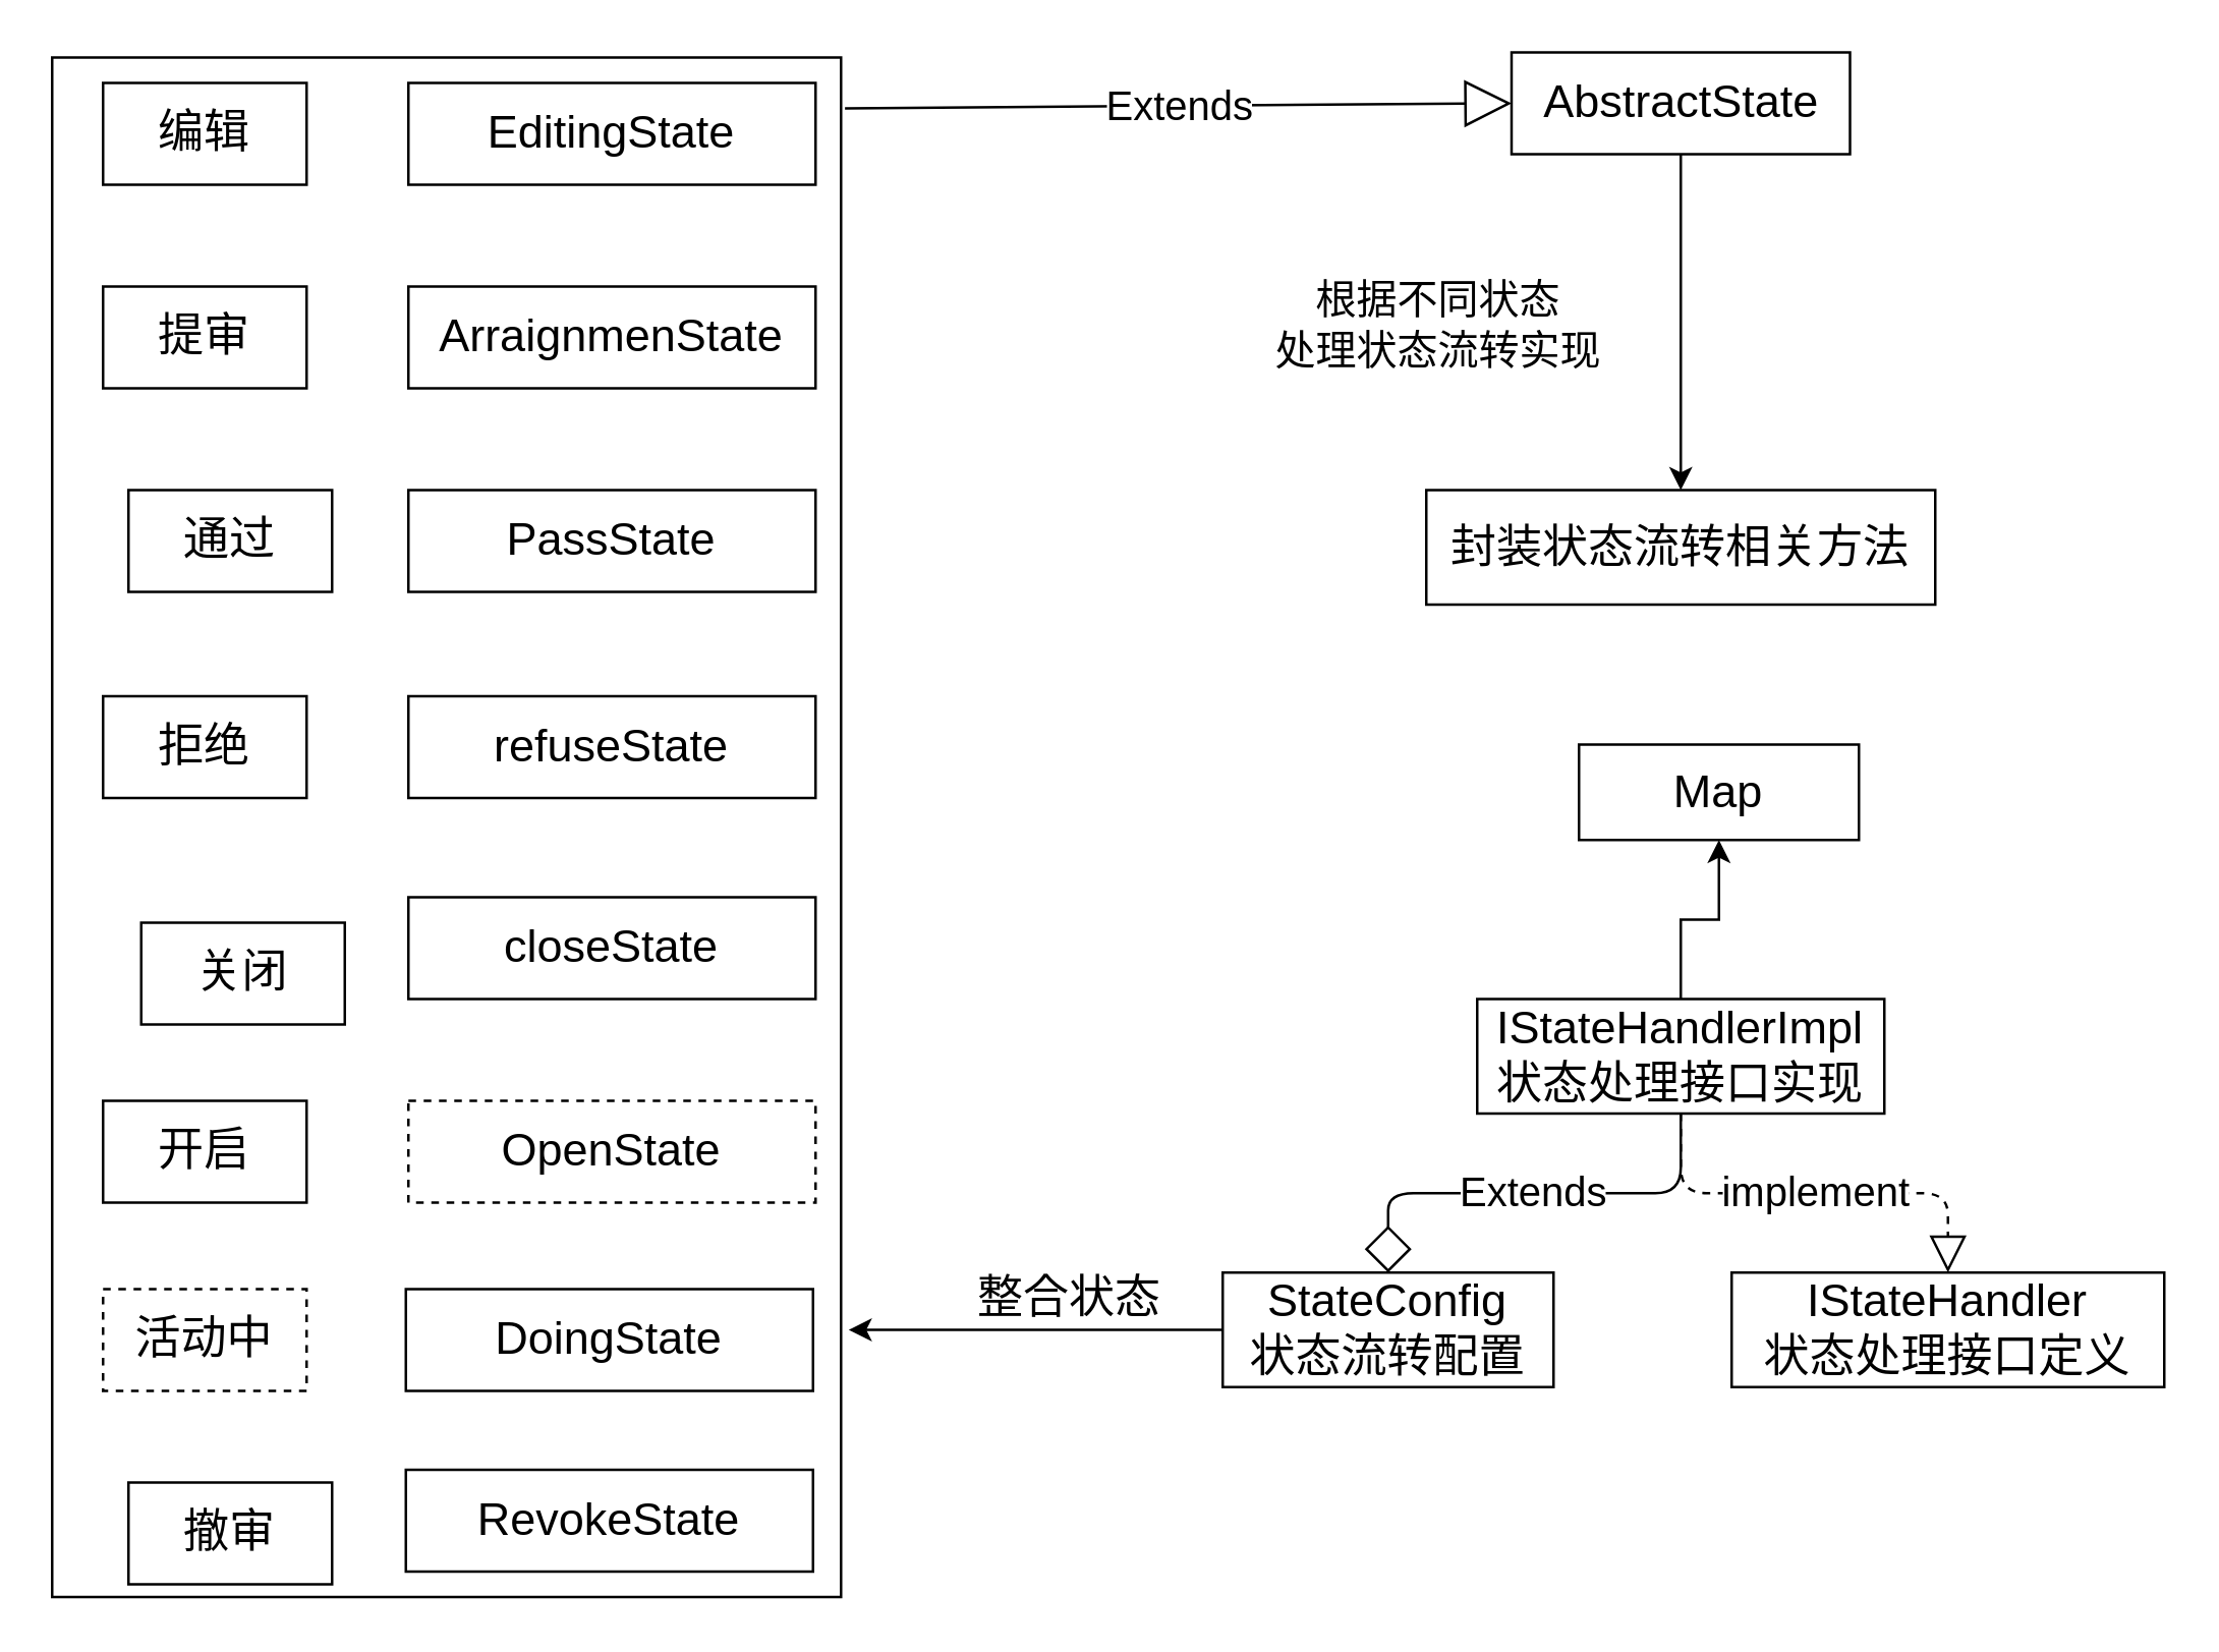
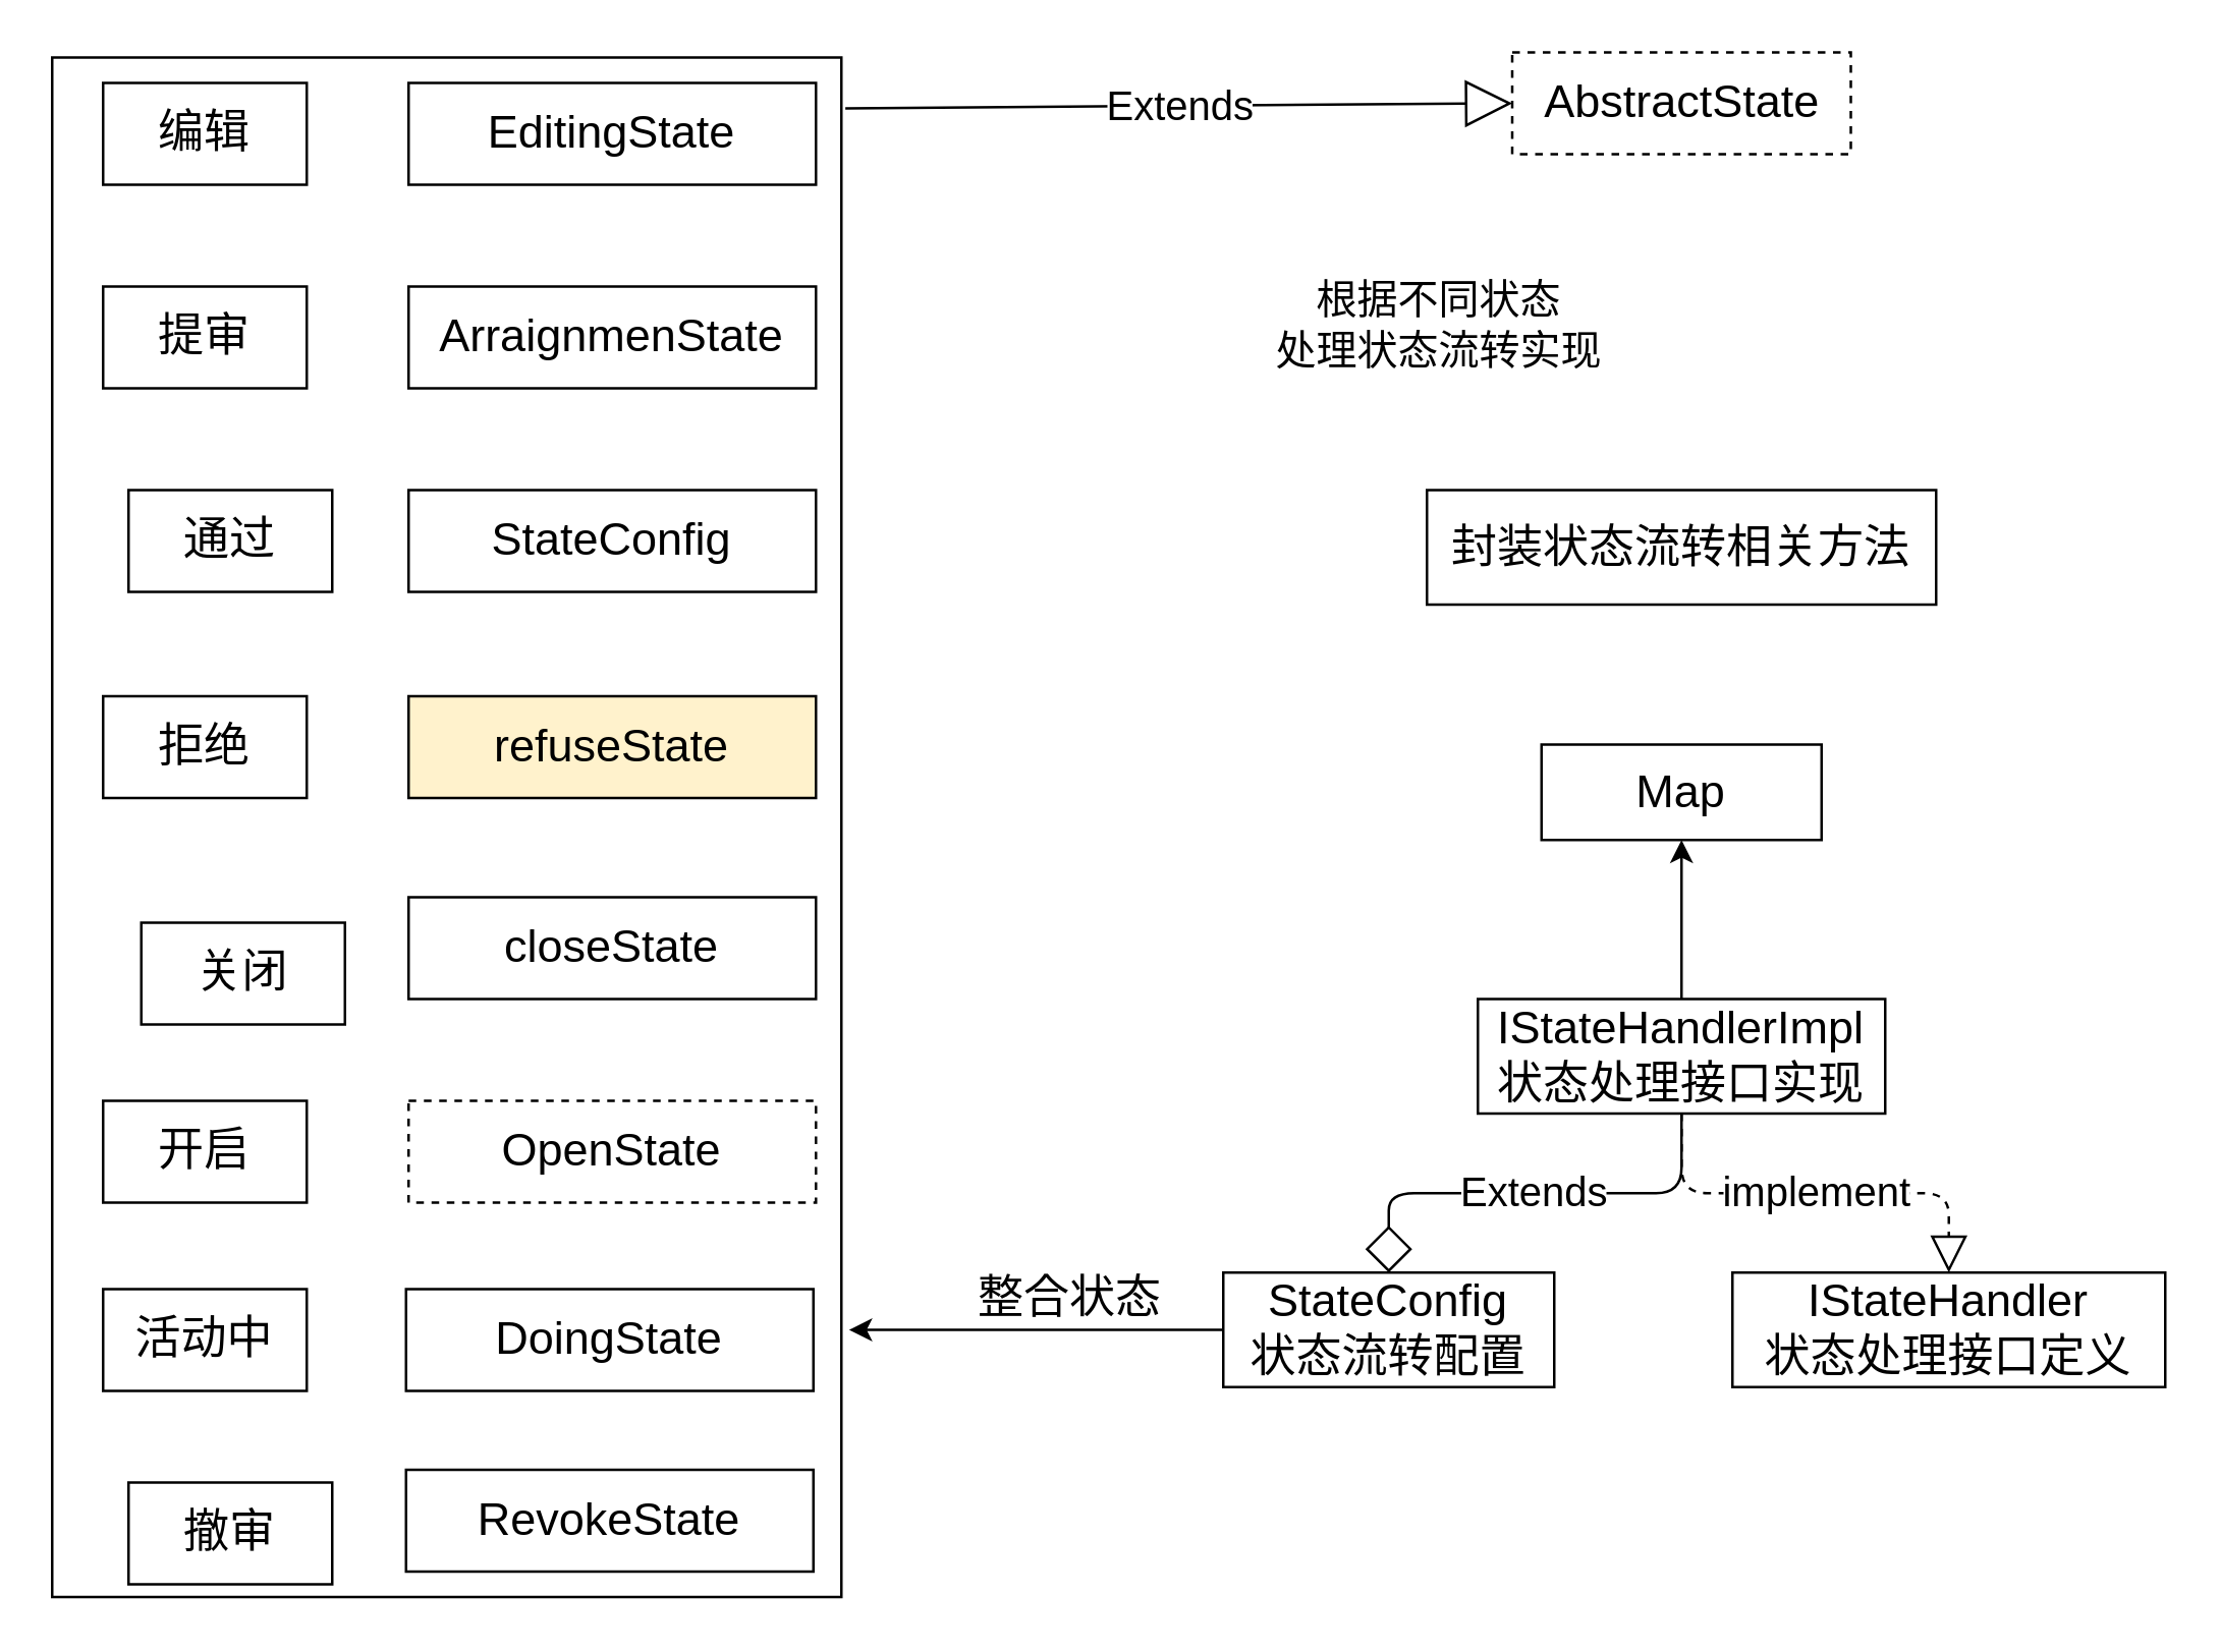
- <mxCell id="19" value="&lt;font style=&quot;font-size: 18px&quot;&gt;AbstractState&lt;/font&gt;" style="rounded=0;whiteSpace=wrap;html=1;" parent="1" vertex="1"><mxGeometry x="593.5" y="20" width="133" height="40" as="geometry" /></mxCell>
+ <mxCell id="19" value="&lt;font style=&quot;font-size: 18px&quot;&gt;AbstractState&lt;/font&gt;" style="rounded=0;whiteSpace=wrap;html=1;dashed=1;" parent="1" vertex="1"><mxGeometry x="593.5" y="20" width="133" height="40" as="geometry" /></mxCell>
- <mxCell id="18" style="edgeStyle=orthogonalEdgeStyle;rounded=0;orthogonalLoop=1;jettySize=auto;html=1;entryX=0.5;entryY=0;entryDx=0;entryDy=0;" parent="1" source="19" target="20" edge="1"><mxGeometry relative="1" as="geometry" /></mxCell>
- <mxCell id="13" value="&lt;font style=&quot;font-size: 18px&quot;&gt;PassState&lt;/font&gt;" style="rounded=0;whiteSpace=wrap;html=1;" parent="3" vertex="1"><mxGeometry x="120" y="160" width="160" height="40" as="geometry" /></mxCell>
+ <mxCell id="13" value="&lt;font style=&quot;font-size: 18px&quot;&gt;StateConfig&lt;/font&gt;" style="rounded=0;whiteSpace=wrap;html=1;" parent="3" vertex="1"><mxGeometry x="120" y="160" width="160" height="40" as="geometry" /></mxCell>
- <mxCell id="15" value="&lt;font style=&quot;font-size: 18px&quot;&gt;refuseState&lt;/font&gt;" style="rounded=0;whiteSpace=wrap;html=1;" parent="3" vertex="1"><mxGeometry x="120" y="241" width="160" height="40" as="geometry" /></mxCell>
+ <mxCell id="15" value="&lt;font style=&quot;font-size: 18px&quot;&gt;refuseState&lt;/font&gt;" style="rounded=0;whiteSpace=wrap;html=1;fillColor=#fff2cc;" parent="3" vertex="1"><mxGeometry x="120" y="241" width="160" height="40" as="geometry" /></mxCell>
- <mxCell id="31" value="&lt;span style=&quot;font-size: 18px&quot;&gt;Map&lt;br&gt;&lt;/span&gt;" style="rounded=0;whiteSpace=wrap;html=1;" parent="1" vertex="1"><mxGeometry x="620" y="292" width="110" height="37.5" as="geometry" /></mxCell>
+ <mxCell id="31" value="&lt;span style=&quot;font-size: 18px&quot;&gt;Map&lt;br&gt;&lt;/span&gt;" style="rounded=0;whiteSpace=wrap;html=1;" parent="1" vertex="1"><mxGeometry x="605" y="292" width="110" height="37.5" as="geometry" /></mxCell>
- <mxCell id="10" value="&lt;font style=&quot;font-size: 18px&quot;&gt;活动中&lt;/font&gt;" style="rounded=0;whiteSpace=wrap;html=1;dashed=1;" parent="3" vertex="1"><mxGeometry y="474" width="80" height="40" as="geometry" /></mxCell>
+ <mxCell id="10" value="&lt;font style=&quot;font-size: 18px&quot;&gt;活动中&lt;/font&gt;" style="rounded=0;whiteSpace=wrap;html=1;" parent="3" vertex="1"><mxGeometry y="474" width="80" height="40" as="geometry" /></mxCell>
